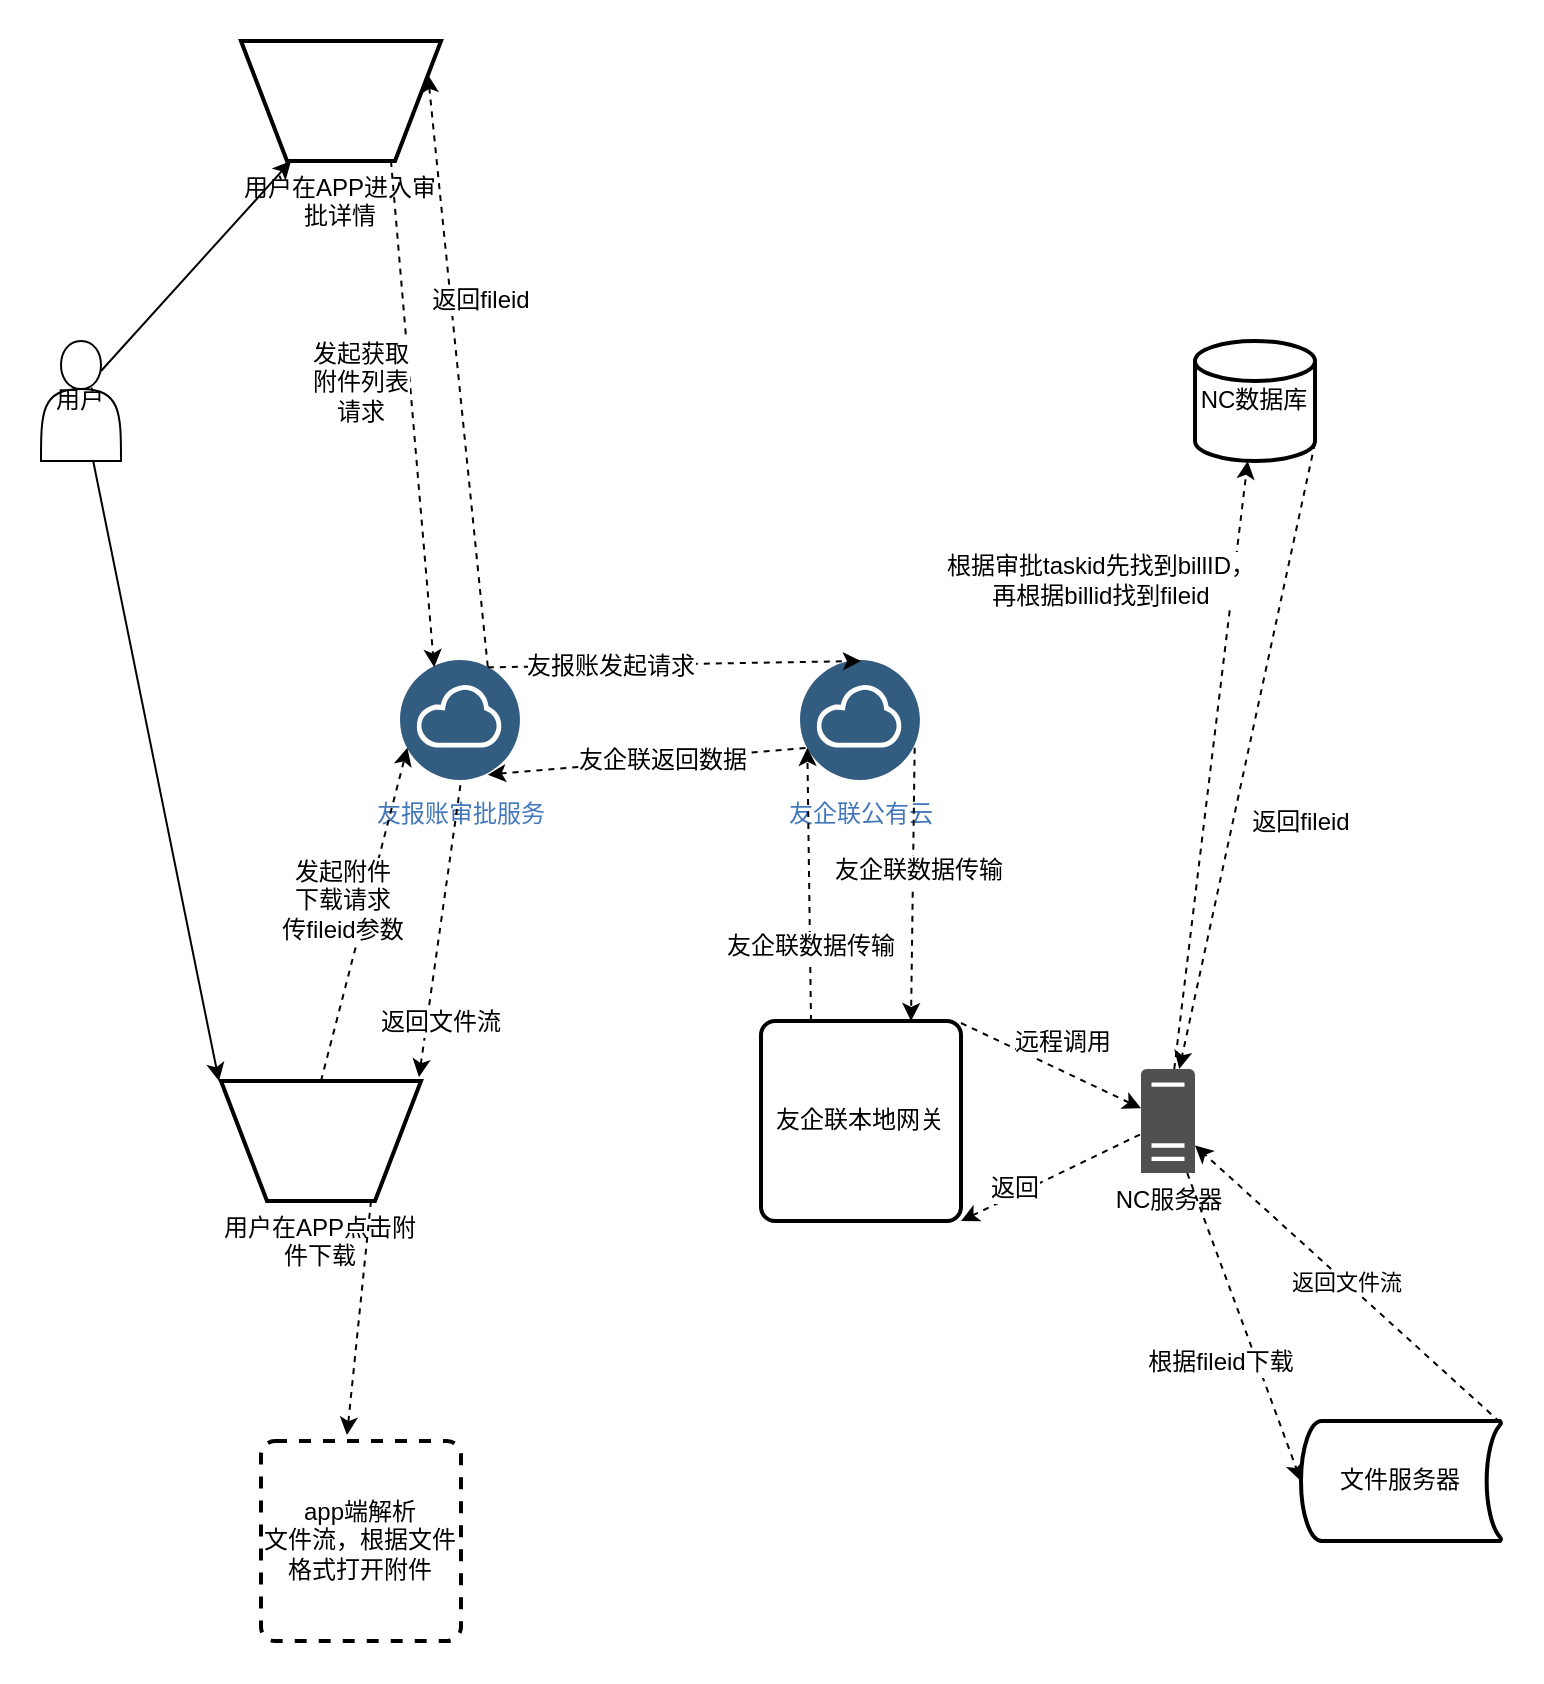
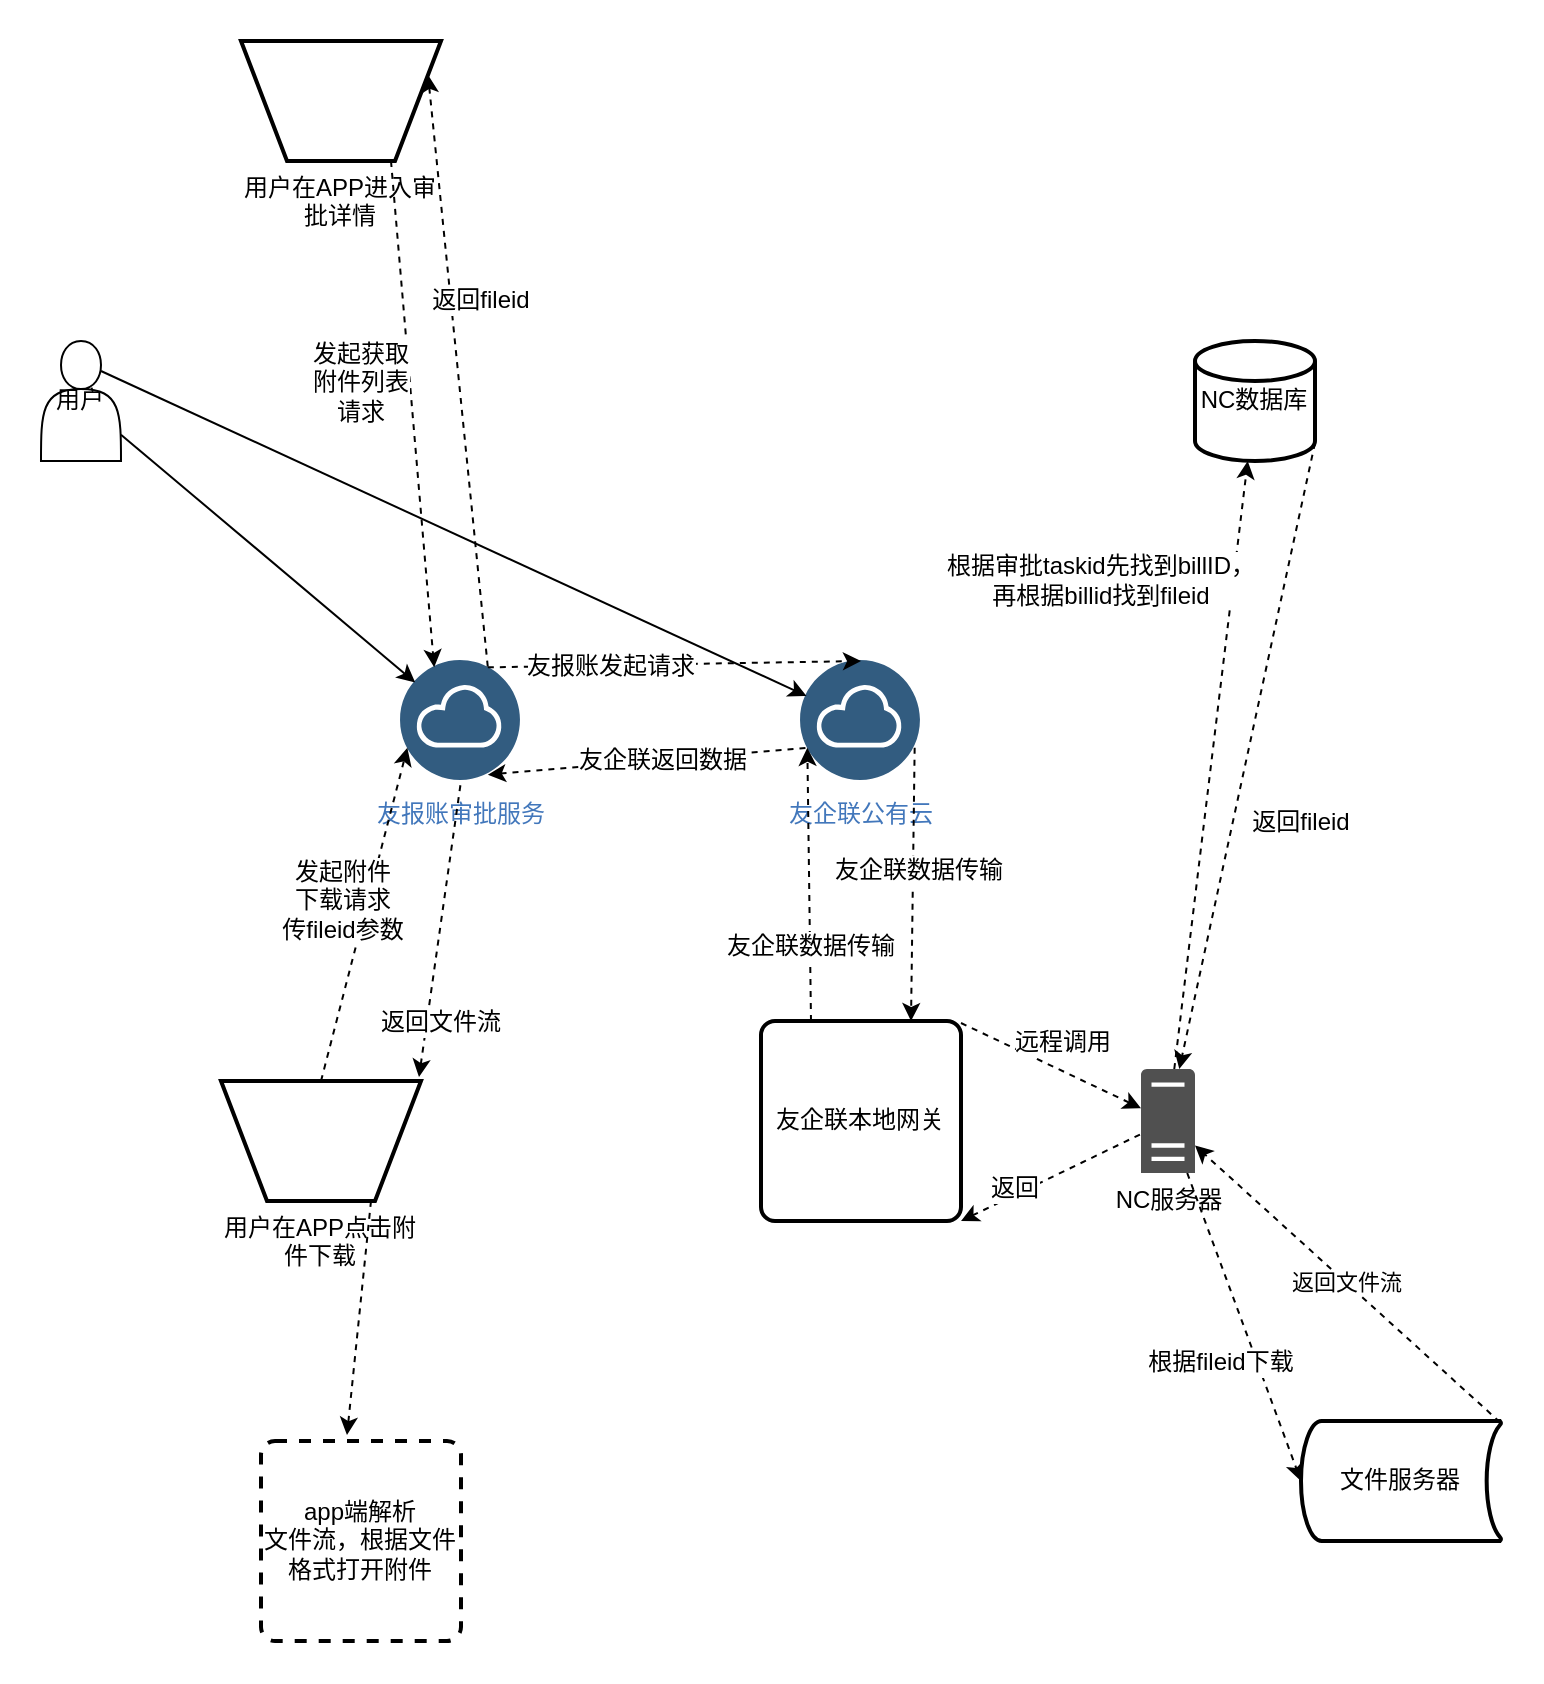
- <mxCell id="20" value="" style="endArrow=classic;html=1;entryX=0.25;entryY=1;entryDx=0;entryDy=0;exitX=0.75;exitY=0.25;exitDx=0;exitDy=0;exitPerimeter=0;" edge="1" parent="1" source="5" target="19"><mxGeometry width="50" height="50" relative="1" as="geometry"><mxPoint x="80" y="170" as="sourcePoint" /><mxPoint x="130" y="120" as="targetPoint" /></mxGeometry></mxCell>
+ <mxCell id="20" value="" style="endArrow=classic;html=1;exitX=0.75;exitY=0.25;exitDx=0;exitDy=0;exitPerimeter=0;" edge="1" parent="1" source="5" target="7"><mxGeometry width="50" height="50" relative="1" as="geometry"><mxPoint x="80" y="170" as="sourcePoint" /><mxPoint x="130" y="120" as="targetPoint" /></mxGeometry></mxCell>
- <mxCell id="10" value="" style="endArrow=classic;html=1;entryX=-0.01;entryY=1;entryDx=0;entryDy=0;entryPerimeter=0;" edge="1" parent="1" source="5" target="4"><mxGeometry width="50" height="50" relative="1" as="geometry"><mxPoint x="60" y="580" as="sourcePoint" /><mxPoint x="110" y="530" as="targetPoint" /></mxGeometry></mxCell>
+ <mxCell id="10" value="" style="endArrow=classic;html=1;" edge="1" parent="1" source="5" target="6"><mxGeometry width="50" height="50" relative="1" as="geometry"><mxPoint x="60" y="580" as="sourcePoint" /><mxPoint x="110" y="530" as="targetPoint" /></mxGeometry></mxCell>
